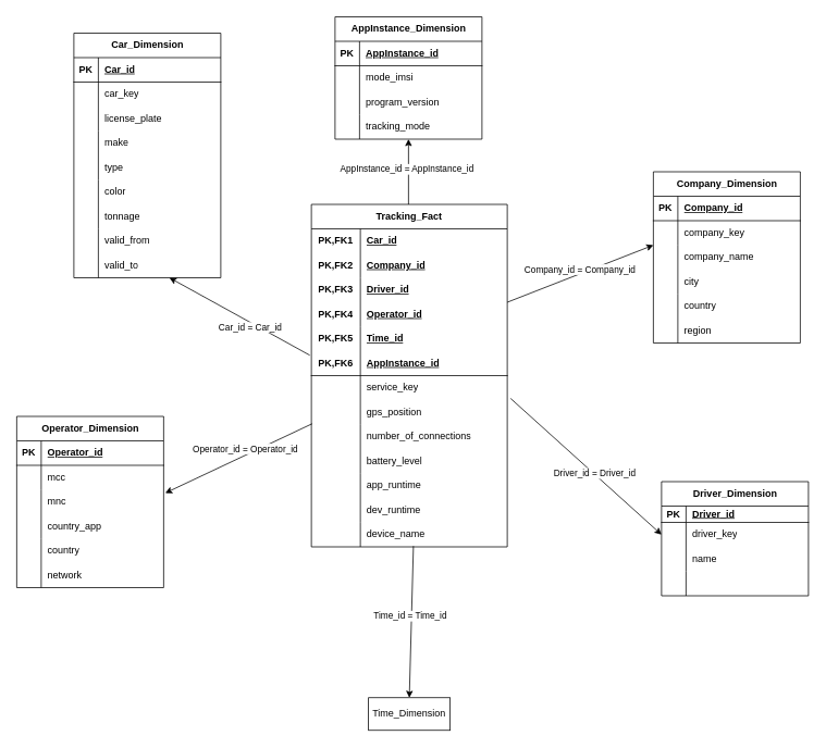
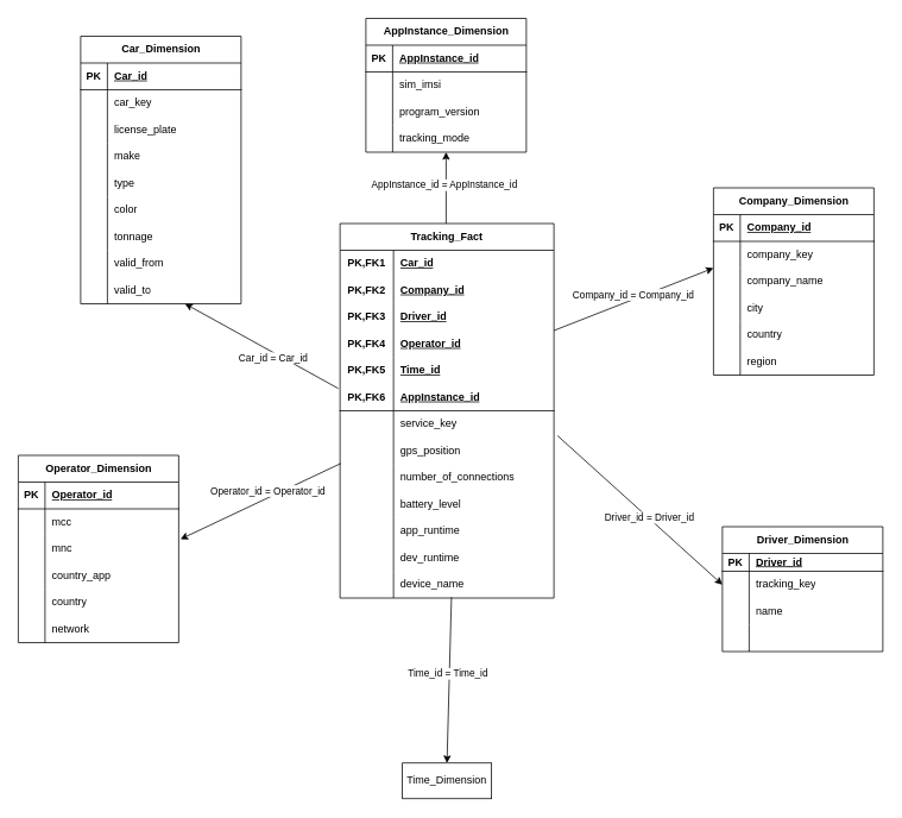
- <mxCell id="127" value="mode_imsi" style="shape=partialRectangle;connectable=0;fillColor=none;top=0;left=0;bottom=0;right=0;align=left;spacingLeft=6;overflow=hidden;whiteSpace=wrap;html=1;" parent="125" vertex="1"><mxGeometry x="30" width="150" height="30" as="geometry"><mxRectangle width="150" height="30" as="alternateBounds" /></mxGeometry></mxCell>
+ <mxCell id="127" value="sim_imsi" style="shape=partialRectangle;connectable=0;fillColor=none;top=0;left=0;bottom=0;right=0;align=left;spacingLeft=6;overflow=hidden;whiteSpace=wrap;html=1;" parent="125" vertex="1"><mxGeometry x="30" width="150" height="30" as="geometry"><mxRectangle width="150" height="30" as="alternateBounds" /></mxGeometry></mxCell>
- <mxCell id="95" value="driver_key" style="shape=partialRectangle;connectable=0;fillColor=none;top=0;left=0;bottom=0;right=0;align=left;spacingLeft=6;overflow=hidden;whiteSpace=wrap;html=1;" parent="93" vertex="1"><mxGeometry x="30" width="150" height="30" as="geometry"><mxRectangle width="150" height="30" as="alternateBounds" /></mxGeometry></mxCell>
+ <mxCell id="95" value="tracking_key" style="shape=partialRectangle;connectable=0;fillColor=none;top=0;left=0;bottom=0;right=0;align=left;spacingLeft=6;overflow=hidden;whiteSpace=wrap;html=1;" parent="93" vertex="1"><mxGeometry x="30" width="150" height="30" as="geometry"><mxRectangle width="150" height="30" as="alternateBounds" /></mxGeometry></mxCell>
